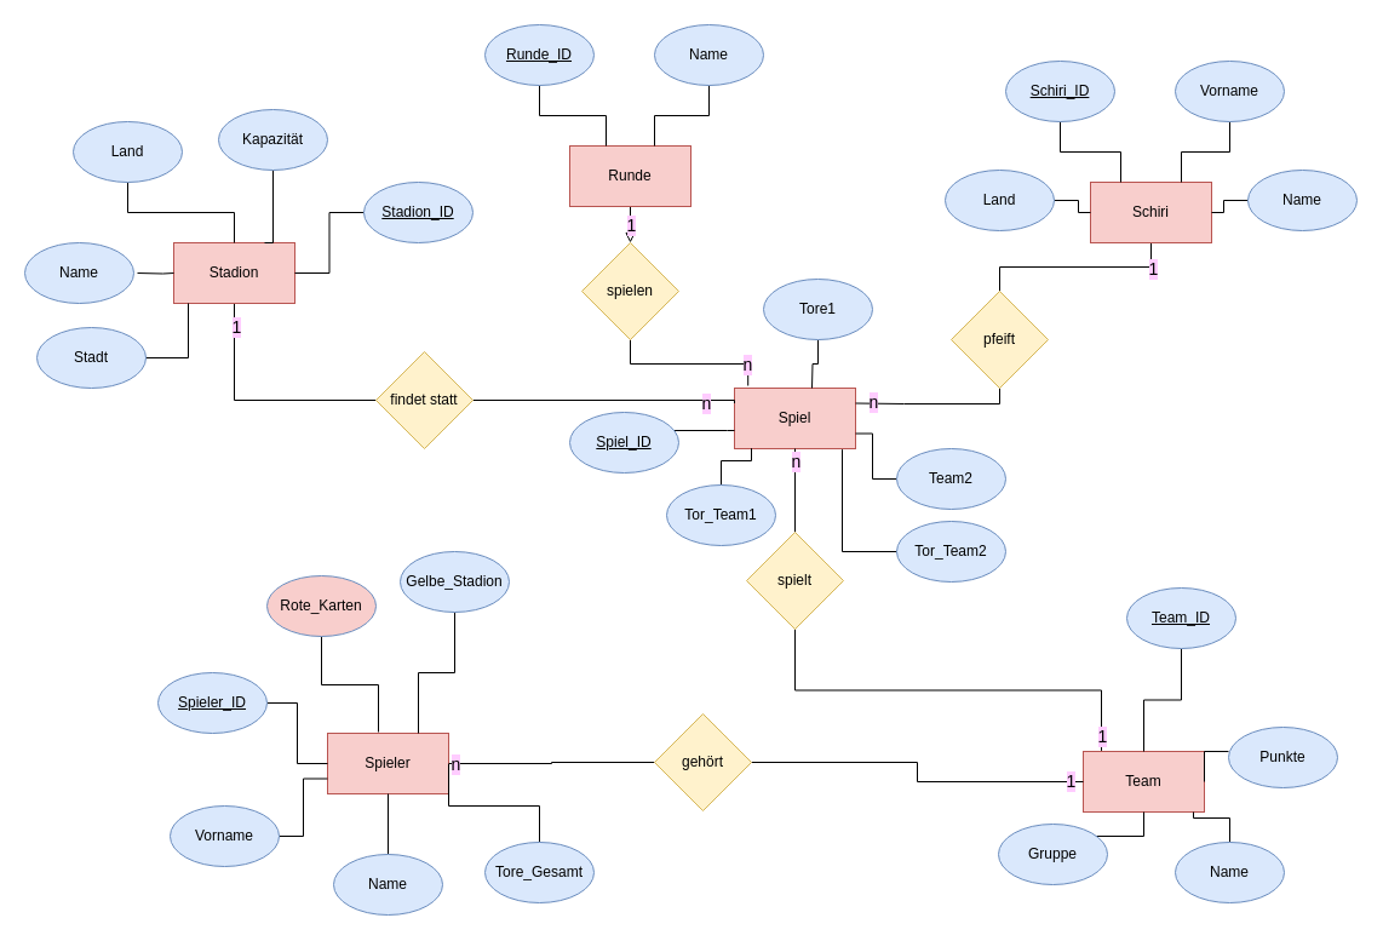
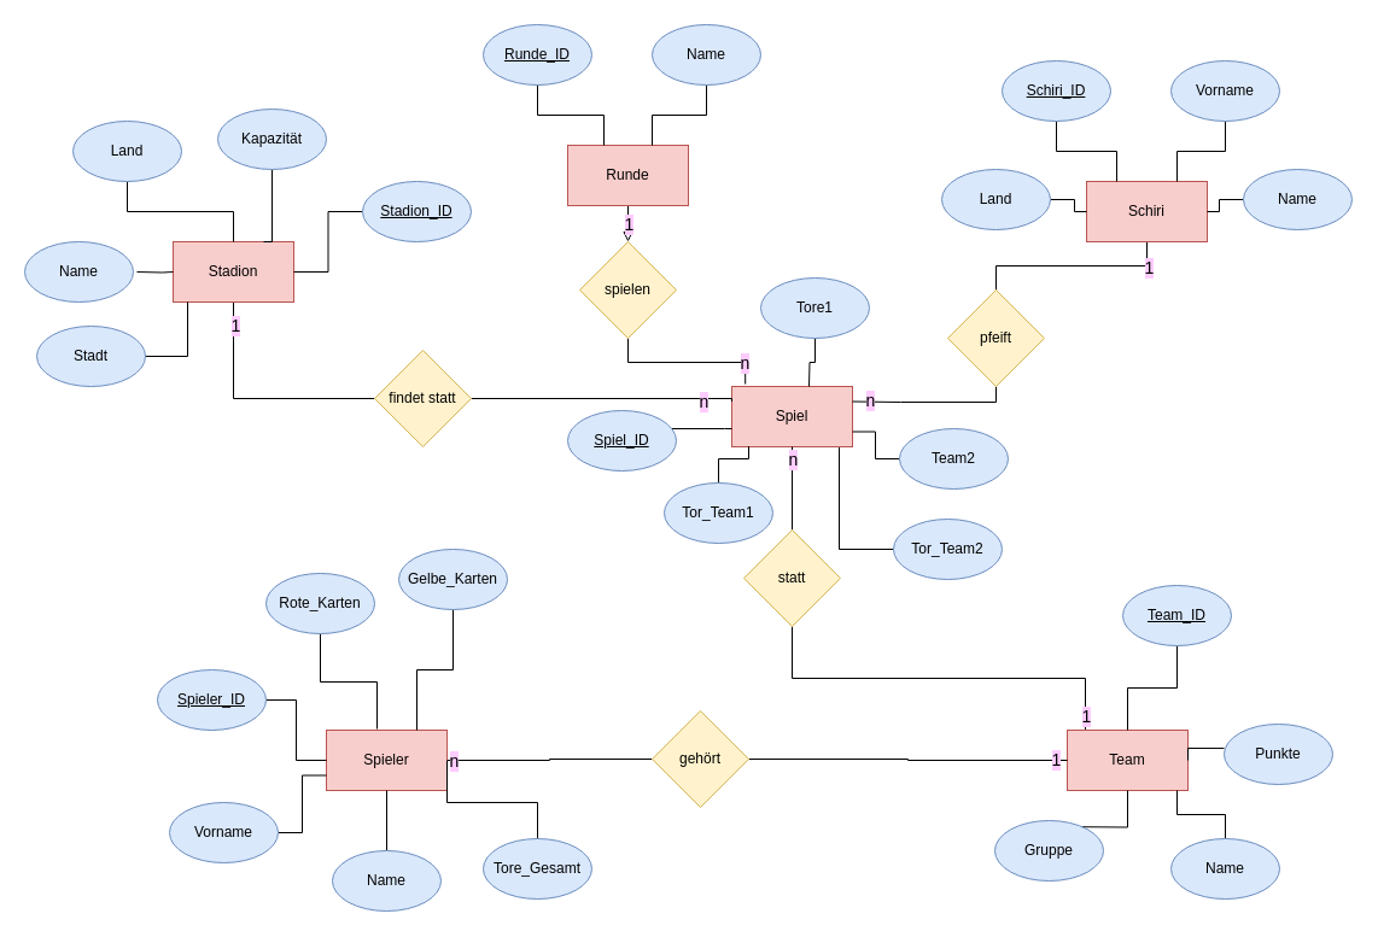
- <mxCell id="69" value="Team2" style="ellipse;whiteSpace=wrap;html=1;fillColor=#dae8fc;strokeColor=#6c8ebf;" vertex="1" parent="1"><mxGeometry x="740" y="370" width="90" height="50" as="geometry" /></mxCell>
+ <mxCell id="69" value="Team2" style="ellipse;whiteSpace=wrap;html=1;fillColor=#dae8fc;strokeColor=#6c8ebf;" vertex="1" parent="1"><mxGeometry x="745" y="355" width="90" height="50" as="geometry" /></mxCell>
- <mxCell id="75" value="spielt" style="rhombus;whiteSpace=wrap;html=1;fillColor=#fff2cc;strokeColor=#d6b656;" vertex="1" parent="1"><mxGeometry x="616" y="439" width="80" height="80" as="geometry" /></mxCell>
+ <mxCell id="75" value="statt" style="rhombus;whiteSpace=wrap;html=1;fillColor=#fff2cc;strokeColor=#d6b656;" vertex="1" parent="1"><mxGeometry x="616" y="439" width="80" height="80" as="geometry" /></mxCell>
- <mxCell id="45" value="Gelbe_Stadion" style="ellipse;whiteSpace=wrap;html=1;fillColor=#dae8fc;strokeColor=#6c8ebf;" vertex="1" parent="1"><mxGeometry x="330" y="455" width="90" height="50" as="geometry" /></mxCell>
+ <mxCell id="45" value="Gelbe_Karten" style="ellipse;whiteSpace=wrap;html=1;fillColor=#dae8fc;strokeColor=#6c8ebf;" vertex="1" parent="1"><mxGeometry x="330" y="455" width="90" height="50" as="geometry" /></mxCell>
- <mxCell id="47" value="Rote_Karten" style="ellipse;whiteSpace=wrap;html=1;fillColor=#f8cecc;strokeColor=#6c8ebf;" vertex="1" parent="1"><mxGeometry x="220" y="475" width="90" height="50" as="geometry" /></mxCell>
+ <mxCell id="47" value="Rote_Karten" style="ellipse;whiteSpace=wrap;html=1;fillColor=#dae8fc;strokeColor=#6c8ebf;" vertex="1" parent="1"><mxGeometry x="220" y="475" width="90" height="50" as="geometry" /></mxCell>
- <mxCell id="17" value="Team" style="rounded=0;whiteSpace=wrap;html=1;fillColor=#f8cecc;strokeColor=#b85450;" vertex="1" parent="1"><mxGeometry x="894" y="620" width="100" height="50" as="geometry" /></mxCell>
+ <mxCell id="17" value="Team" style="rounded=0;whiteSpace=wrap;html=1;fillColor=#f8cecc;strokeColor=#b85450;" vertex="1" parent="1"><mxGeometry x="884" y="605" width="100" height="50" as="geometry" /></mxCell>
